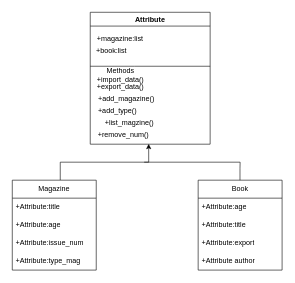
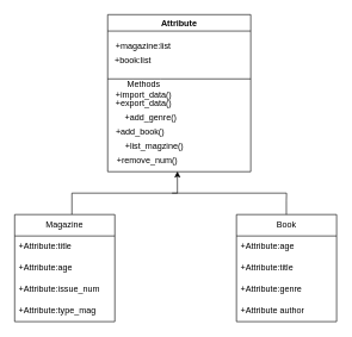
- <mxCell id="8" value="+add_magazine()" style="text;html=1;align=center;verticalAlign=middle;resizable=0;points=[];autosize=1;strokeColor=none;fillColor=none;" vertex="1" parent="2"><mxGeometry y="130" width="120" height="30" as="geometry" /></mxCell>
+ <mxCell id="8" value="+add_genre()" style="text;html=1;align=center;verticalAlign=middle;resizable=0;points=[];autosize=1;strokeColor=none;fillColor=none;" vertex="1" parent="2"><mxGeometry y="130" width="120" height="30" as="geometry" /></mxCell>
- <mxCell id="9" value="+add_type()" style="text;html=1;align=center;verticalAlign=middle;resizable=0;points=[];autosize=1;strokeColor=none;fillColor=none;" vertex="1" parent="2"><mxGeometry y="150" width="90" height="30" as="geometry" /></mxCell>
+ <mxCell id="9" value="+add_book()" style="text;html=1;align=center;verticalAlign=middle;resizable=0;points=[];autosize=1;strokeColor=none;fillColor=none;" vertex="1" parent="2"><mxGeometry y="150" width="90" height="30" as="geometry" /></mxCell>
- <mxCell id="21" value="+Attribute:export" style="text;strokeColor=none;fillColor=none;align=left;verticalAlign=middle;spacingLeft=4;spacingRight=4;overflow=hidden;points=[[0,0.5],[1,0.5]];portConstraint=eastwest;rotatable=0;whiteSpace=wrap;html=1;" vertex="1" parent="18"><mxGeometry y="90" width="140" height="30" as="geometry" /></mxCell>
+ <mxCell id="21" value="+Attribute:genre" style="text;strokeColor=none;fillColor=none;align=left;verticalAlign=middle;spacingLeft=4;spacingRight=4;overflow=hidden;points=[[0,0.5],[1,0.5]];portConstraint=eastwest;rotatable=0;whiteSpace=wrap;html=1;" vertex="1" parent="18"><mxGeometry y="90" width="140" height="30" as="geometry" /></mxCell>
